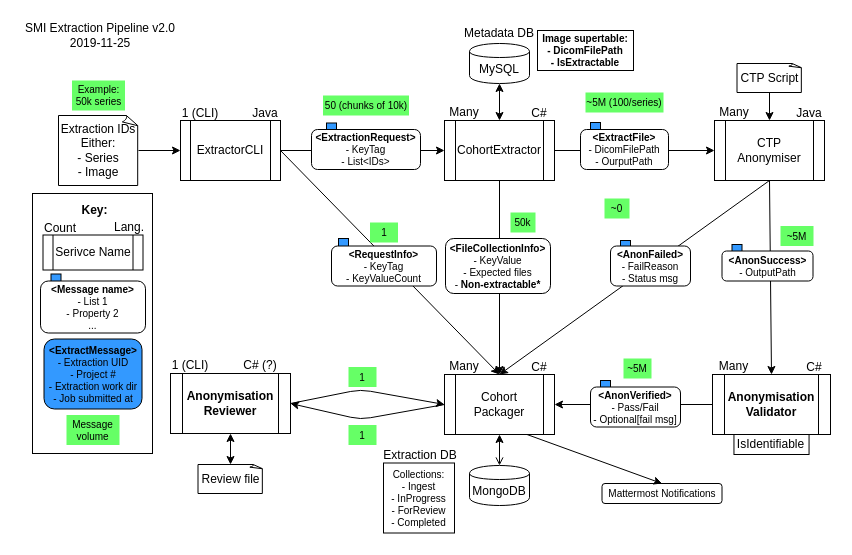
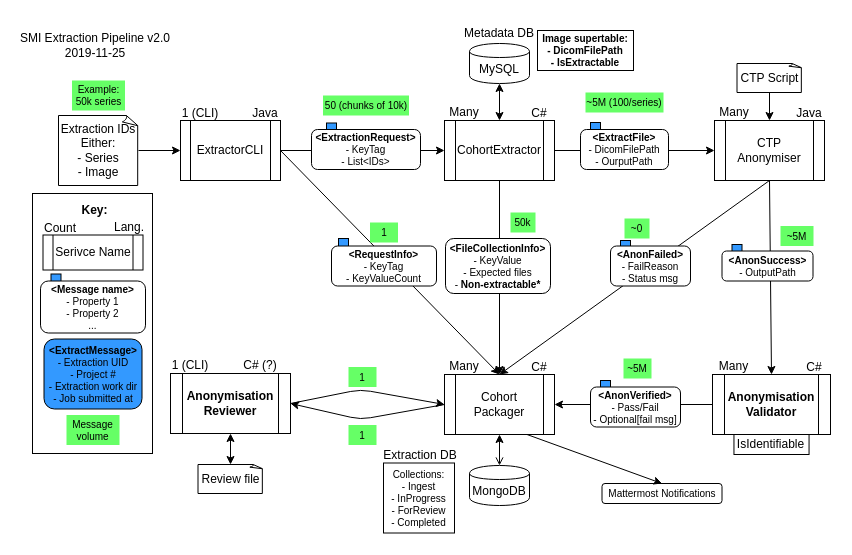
- <mxCell id="8" value="SMI Extraction Pipeline v2.0&lt;br&gt;2019-11-25" style="text;html=1;strokeColor=none;fillColor=none;align=center;verticalAlign=middle;whiteSpace=wrap;rounded=0;" vertex="1" parent="1"><mxGeometry y="20" width="160" height="30" as="geometry" x="20" /></mxCell>
+ <mxCell id="8" value="SMI Extraction Pipeline v2.0&lt;br&gt;2019-11-25" style="text;html=1;strokeColor=none;fillColor=none;align=center;verticalAlign=middle;whiteSpace=wrap;rounded=0;" vertex="1" parent="1"><mxGeometry x="15" y="30" width="160" height="30" as="geometry" /></mxCell>
- <mxCell id="81" value="~0" style="text;html=1;strokeColor=none;fillColor=#66FF66;align=center;verticalAlign=middle;whiteSpace=wrap;rounded=0;fontSize=10;" vertex="1" parent="1"><mxGeometry x="604" y="198" width="25" height="20" as="geometry" /></mxCell>
+ <mxCell id="81" value="~0" style="text;html=1;strokeColor=none;fillColor=#66FF66;align=center;verticalAlign=middle;whiteSpace=wrap;rounded=0;fontSize=10;" vertex="1" parent="1"><mxGeometry x="624" y="218" width="25" height="20" as="geometry" /></mxCell>
- <mxCell id="97" value="&lt;b&gt;&amp;lt;Message name&amp;gt;&lt;/b&gt;&lt;br&gt;- List 1&lt;br&gt;- Property 2&lt;br&gt;..." style="rounded=1;whiteSpace=wrap;html=1;fontSize=10;" vertex="1" parent="95"><mxGeometry y="7" width="105" height="52" as="geometry" /></mxCell>
+ <mxCell id="97" value="&lt;b&gt;&amp;lt;Message name&amp;gt;&lt;/b&gt;&lt;br&gt;- Property 1&lt;br&gt;- Property 2&lt;br&gt;..." style="rounded=1;whiteSpace=wrap;html=1;fontSize=10;" vertex="1" parent="95"><mxGeometry y="7" width="105" height="52" as="geometry" /></mxCell>
